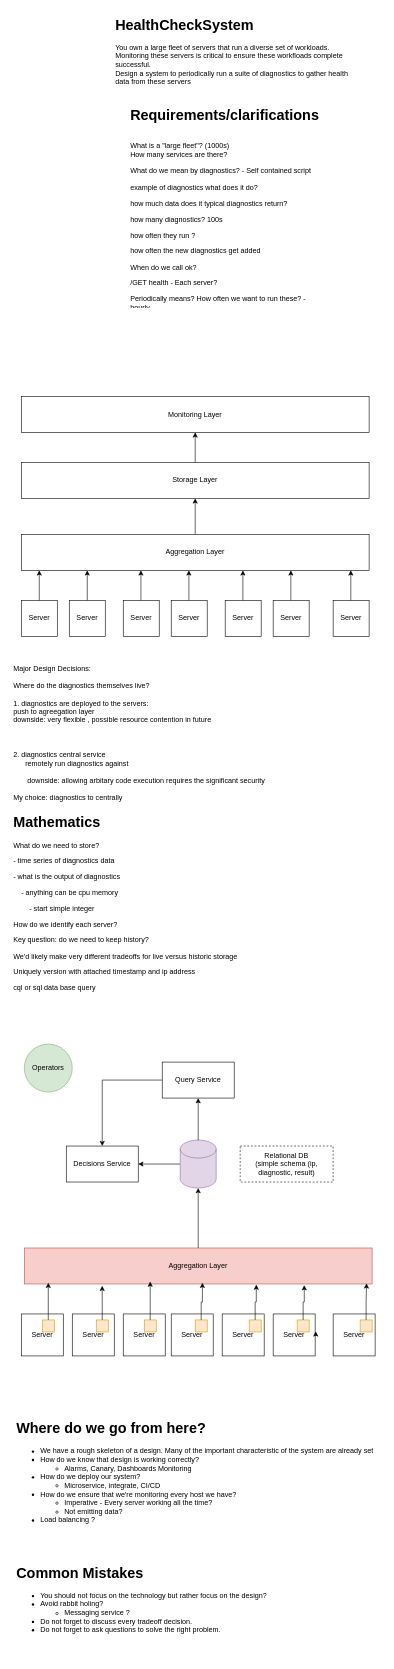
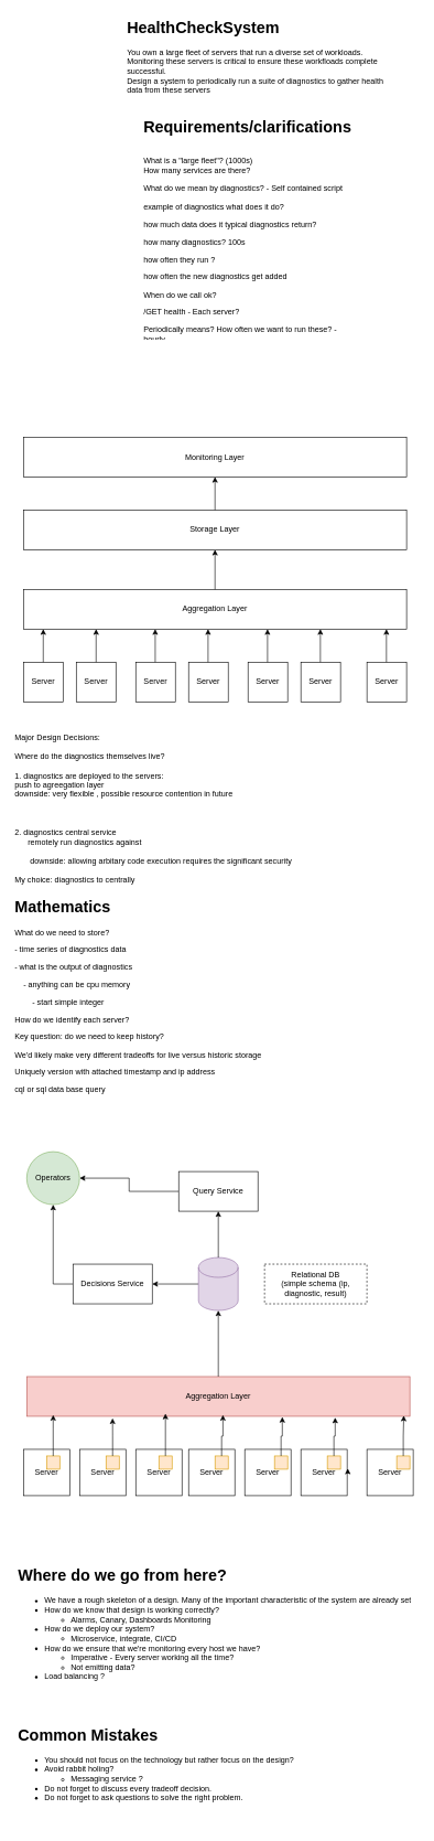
- <mxCell id="29" style="edgeStyle=orthogonalEdgeStyle;rounded=0;orthogonalLoop=1;jettySize=auto;html=1;exitX=0;exitY=0.5;exitDx=0;exitDy=0;" edge="1" parent="1" source="35" target="32"><mxGeometry relative="1" as="geometry" /></mxCell>
+ <mxCell id="29" style="edgeStyle=orthogonalEdgeStyle;rounded=0;orthogonalLoop=1;jettySize=auto;html=1;exitX=0;exitY=0.5;exitDx=0;exitDy=0;" edge="1" parent="1" source="35" target="30"><mxGeometry relative="1" as="geometry" /></mxCell>
+ <mxCell id="31" style="edgeStyle=orthogonalEdgeStyle;rounded=0;orthogonalLoop=1;jettySize=auto;html=1;exitX=0;exitY=0.5;exitDx=0;exitDy=0;entryX=0.5;entryY=1;entryDx=0;entryDy=0;" edge="1" parent="1" source="32" target="30"><mxGeometry relative="1" as="geometry" /></mxCell>
